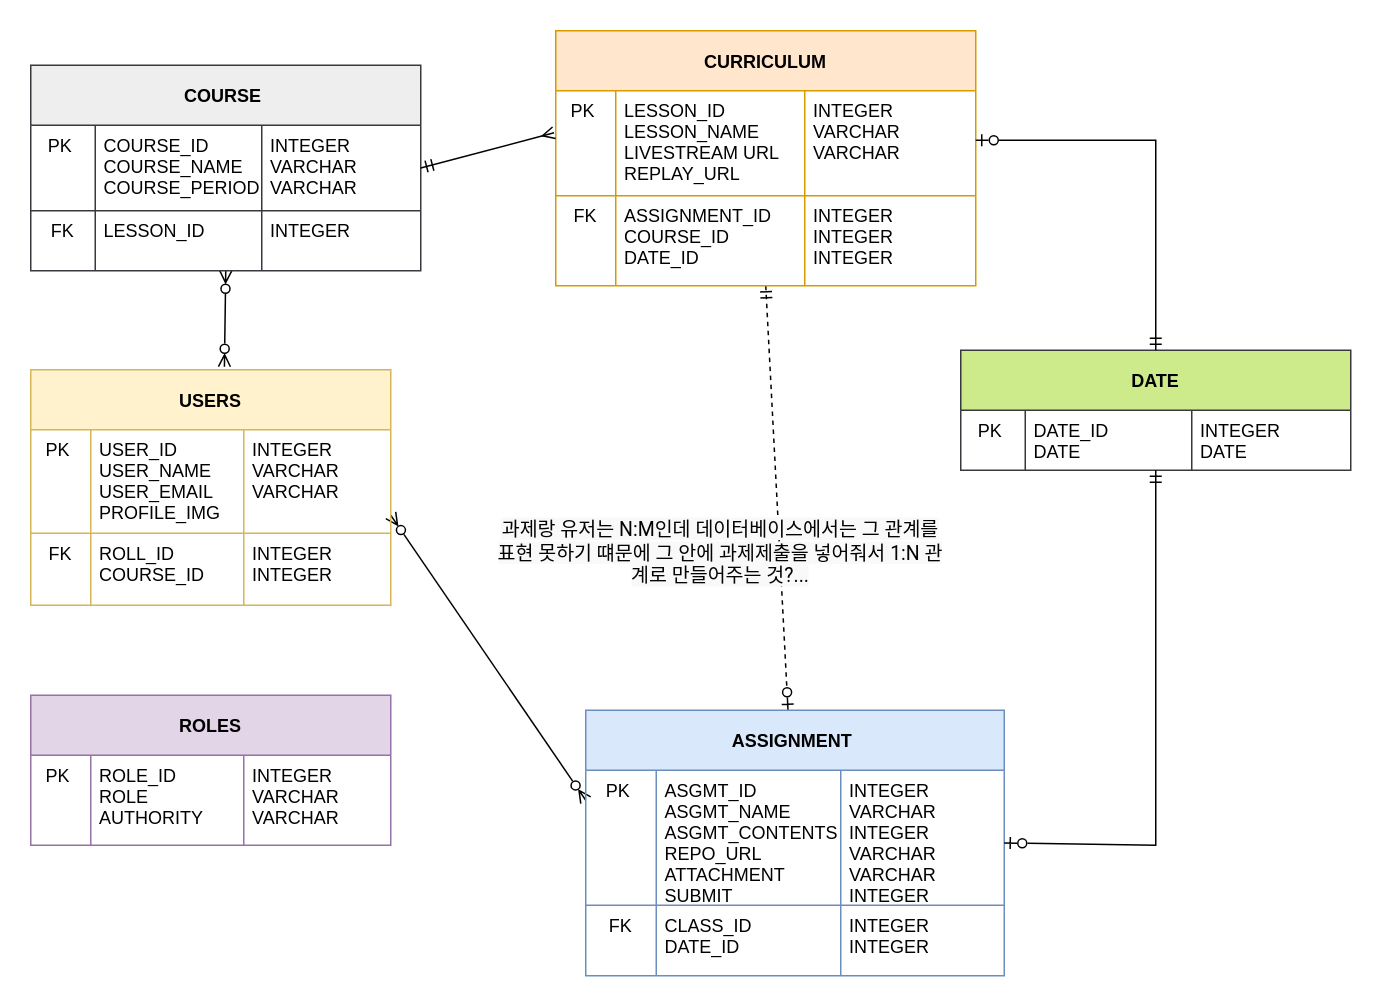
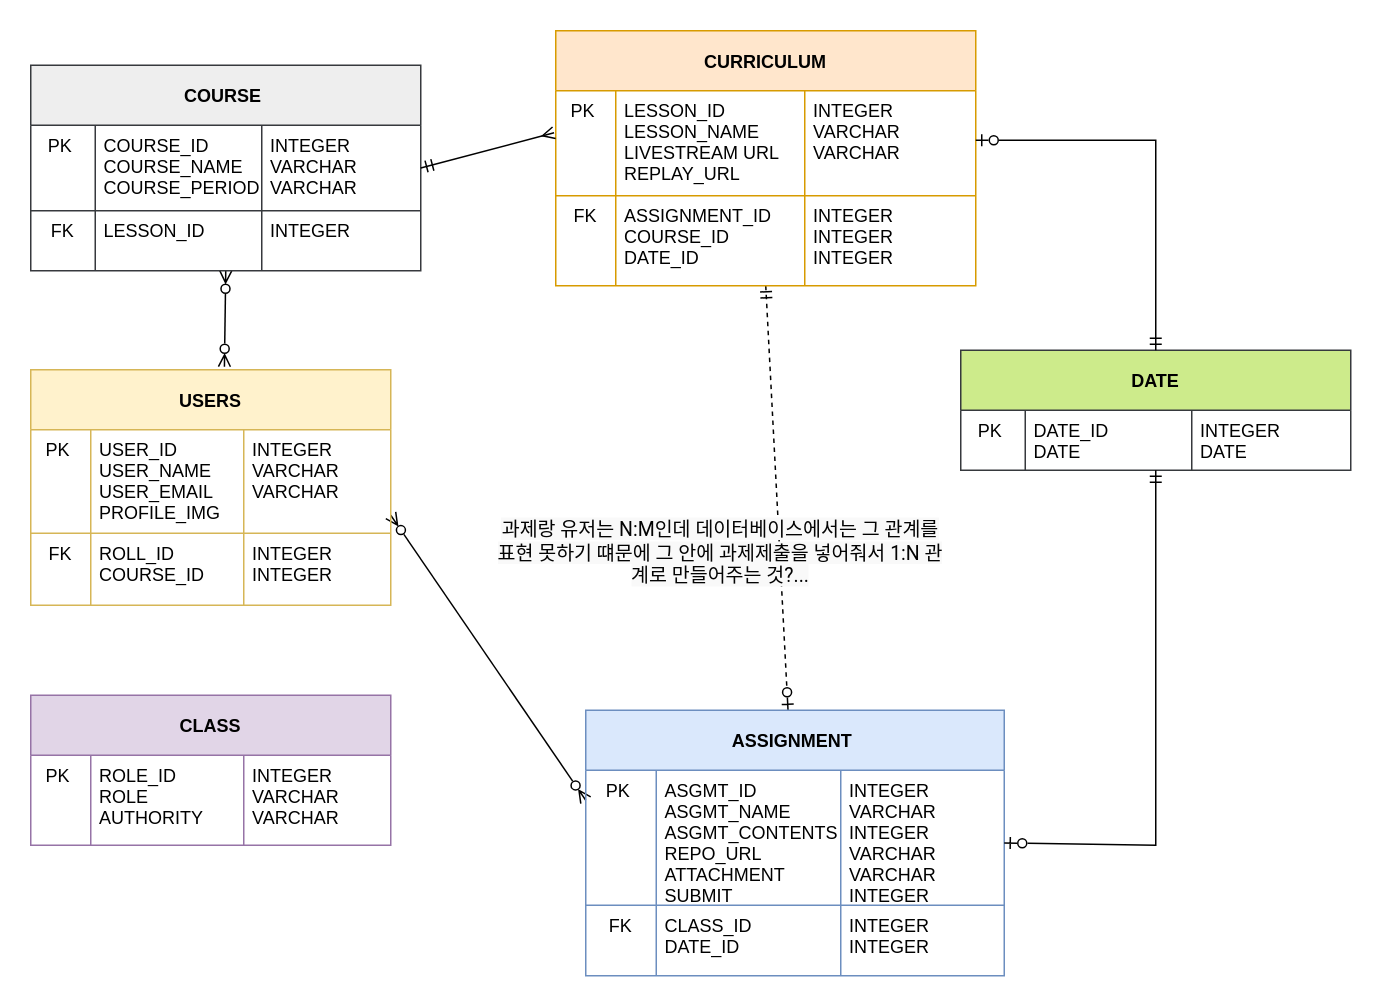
- <mxCell id="13" value="ROLES" style="shape=table;childLayout=tableLayout;startSize=40;collapsible=0;recursiveResize=0;expand=0;fontStyle=1;spacingLeft=0;fillColor=#e1d5e7;strokeColor=#9673a6;" parent="1" vertex="1"><mxGeometry x="20" y="463" width="240" height="100" as="geometry" /></mxCell>
+ <mxCell id="13" value="CLASS" style="shape=table;childLayout=tableLayout;startSize=40;collapsible=0;recursiveResize=0;expand=0;fontStyle=1;spacingLeft=0;fillColor=#e1d5e7;strokeColor=#9673a6;" parent="1" vertex="1"><mxGeometry x="20" y="463" width="240" height="100" as="geometry" /></mxCell>
